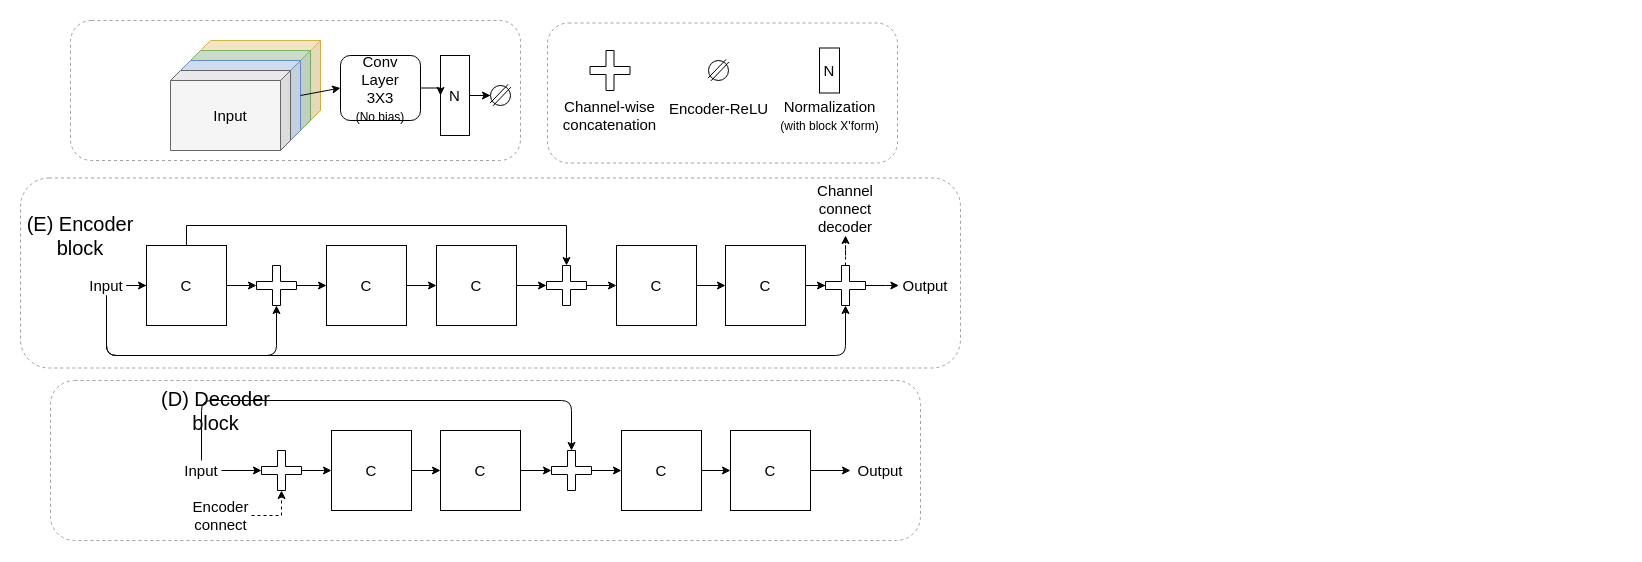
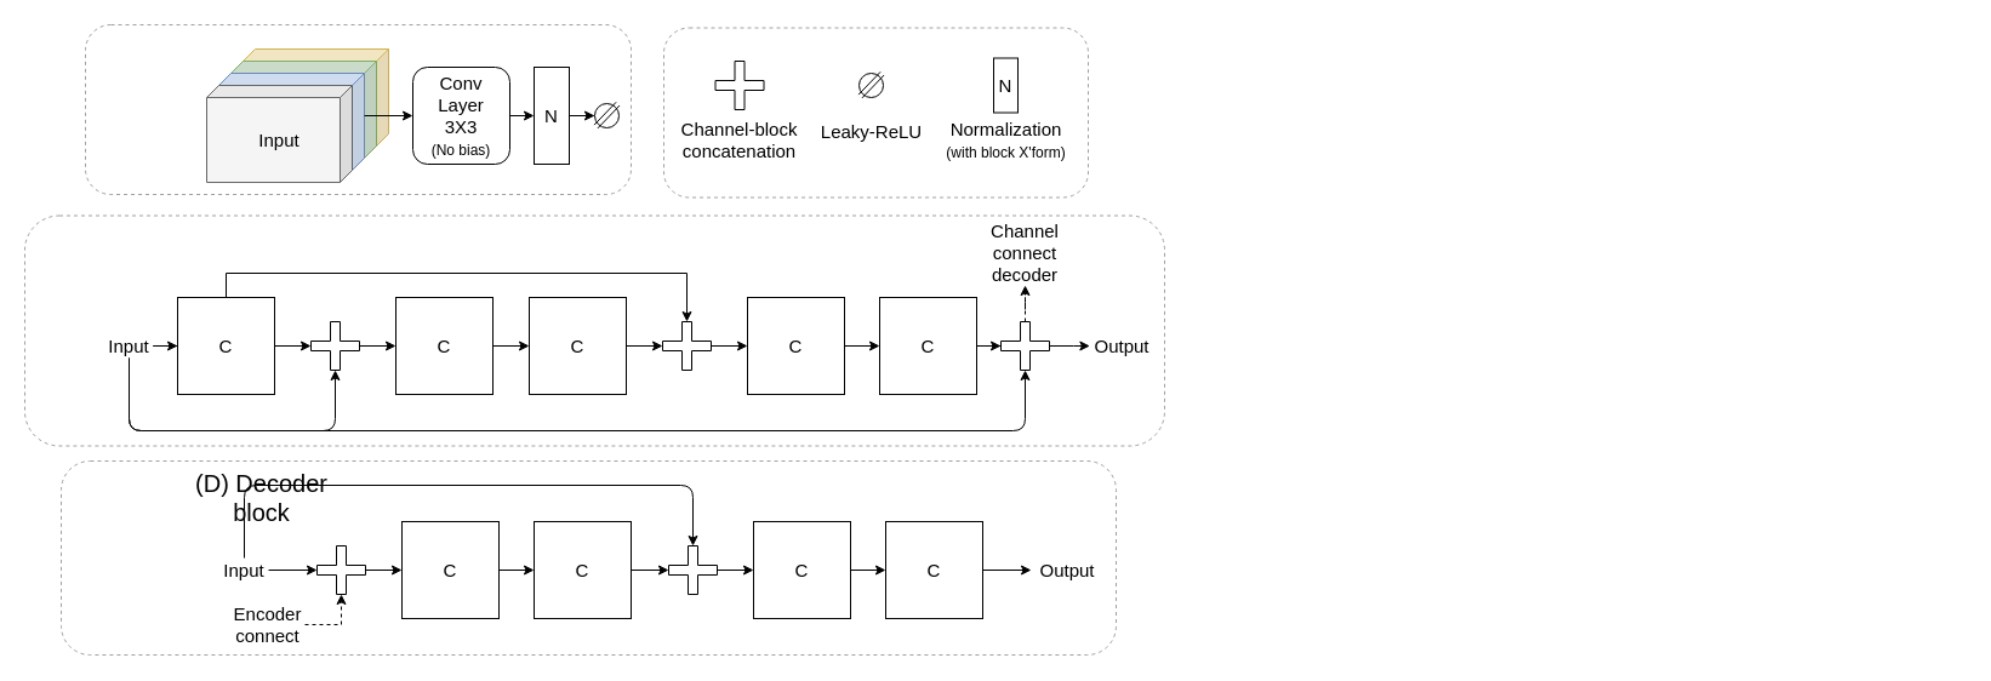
- <mxCell id="70" value="Conv&lt;br&gt;Layer&lt;br&gt;3X3&lt;br&gt;&lt;font style=&quot;font-size: 12px&quot;&gt;(No bias)&lt;/font&gt;" style="rounded=1;whiteSpace=wrap;html=1;fontSize=15;" vertex="1" parent="65"><mxGeometry x="270" y="35" width="80" height="65" as="geometry" /></mxCell>
+ <mxCell id="70" value="Conv&lt;br&gt;Layer&lt;br&gt;3X3&lt;br&gt;&lt;font style=&quot;font-size: 12px&quot;&gt;(No bias)&lt;/font&gt;" style="rounded=1;whiteSpace=wrap;html=1;fontSize=15;" vertex="1" parent="65"><mxGeometry x="270" y="35" width="80" height="80" as="geometry" /></mxCell>
- <mxCell id="11" value="Encoder-ReLU" style="text;html=1;strokeColor=none;fillColor=none;align=center;verticalAlign=middle;whiteSpace=wrap;rounded=0;fontSize=15;" vertex="1" parent="7"><mxGeometry y="35" width="139" height="25" as="geometry" /></mxCell>
+ <mxCell id="11" value="Leaky-ReLU" style="text;html=1;strokeColor=none;fillColor=none;align=center;verticalAlign=middle;whiteSpace=wrap;rounded=0;fontSize=15;" vertex="1" parent="7"><mxGeometry y="35" width="139" height="25" as="geometry" /></mxCell>
- <mxCell id="5" value="Channel-wise concatenation" style="text;html=1;strokeColor=none;fillColor=none;align=center;verticalAlign=middle;whiteSpace=wrap;rounded=0;fontSize=15;" vertex="1" parent="3"><mxGeometry y="67.5" width="139" height="50" as="geometry" /></mxCell>
+ <mxCell id="5" value="Channel-block concatenation" style="text;html=1;strokeColor=none;fillColor=none;align=center;verticalAlign=middle;whiteSpace=wrap;rounded=0;fontSize=15;" vertex="1" parent="3"><mxGeometry y="67.5" width="139" height="50" as="geometry" /></mxCell>
- <mxCell id="46" value="(E) Encoder&lt;br&gt;block" style="text;html=1;strokeColor=none;fillColor=none;align=center;verticalAlign=middle;whiteSpace=wrap;rounded=0;fontSize=20;" parent="39" vertex="1"><mxGeometry y="25" width="110" height="60" as="geometry" /></mxCell>
